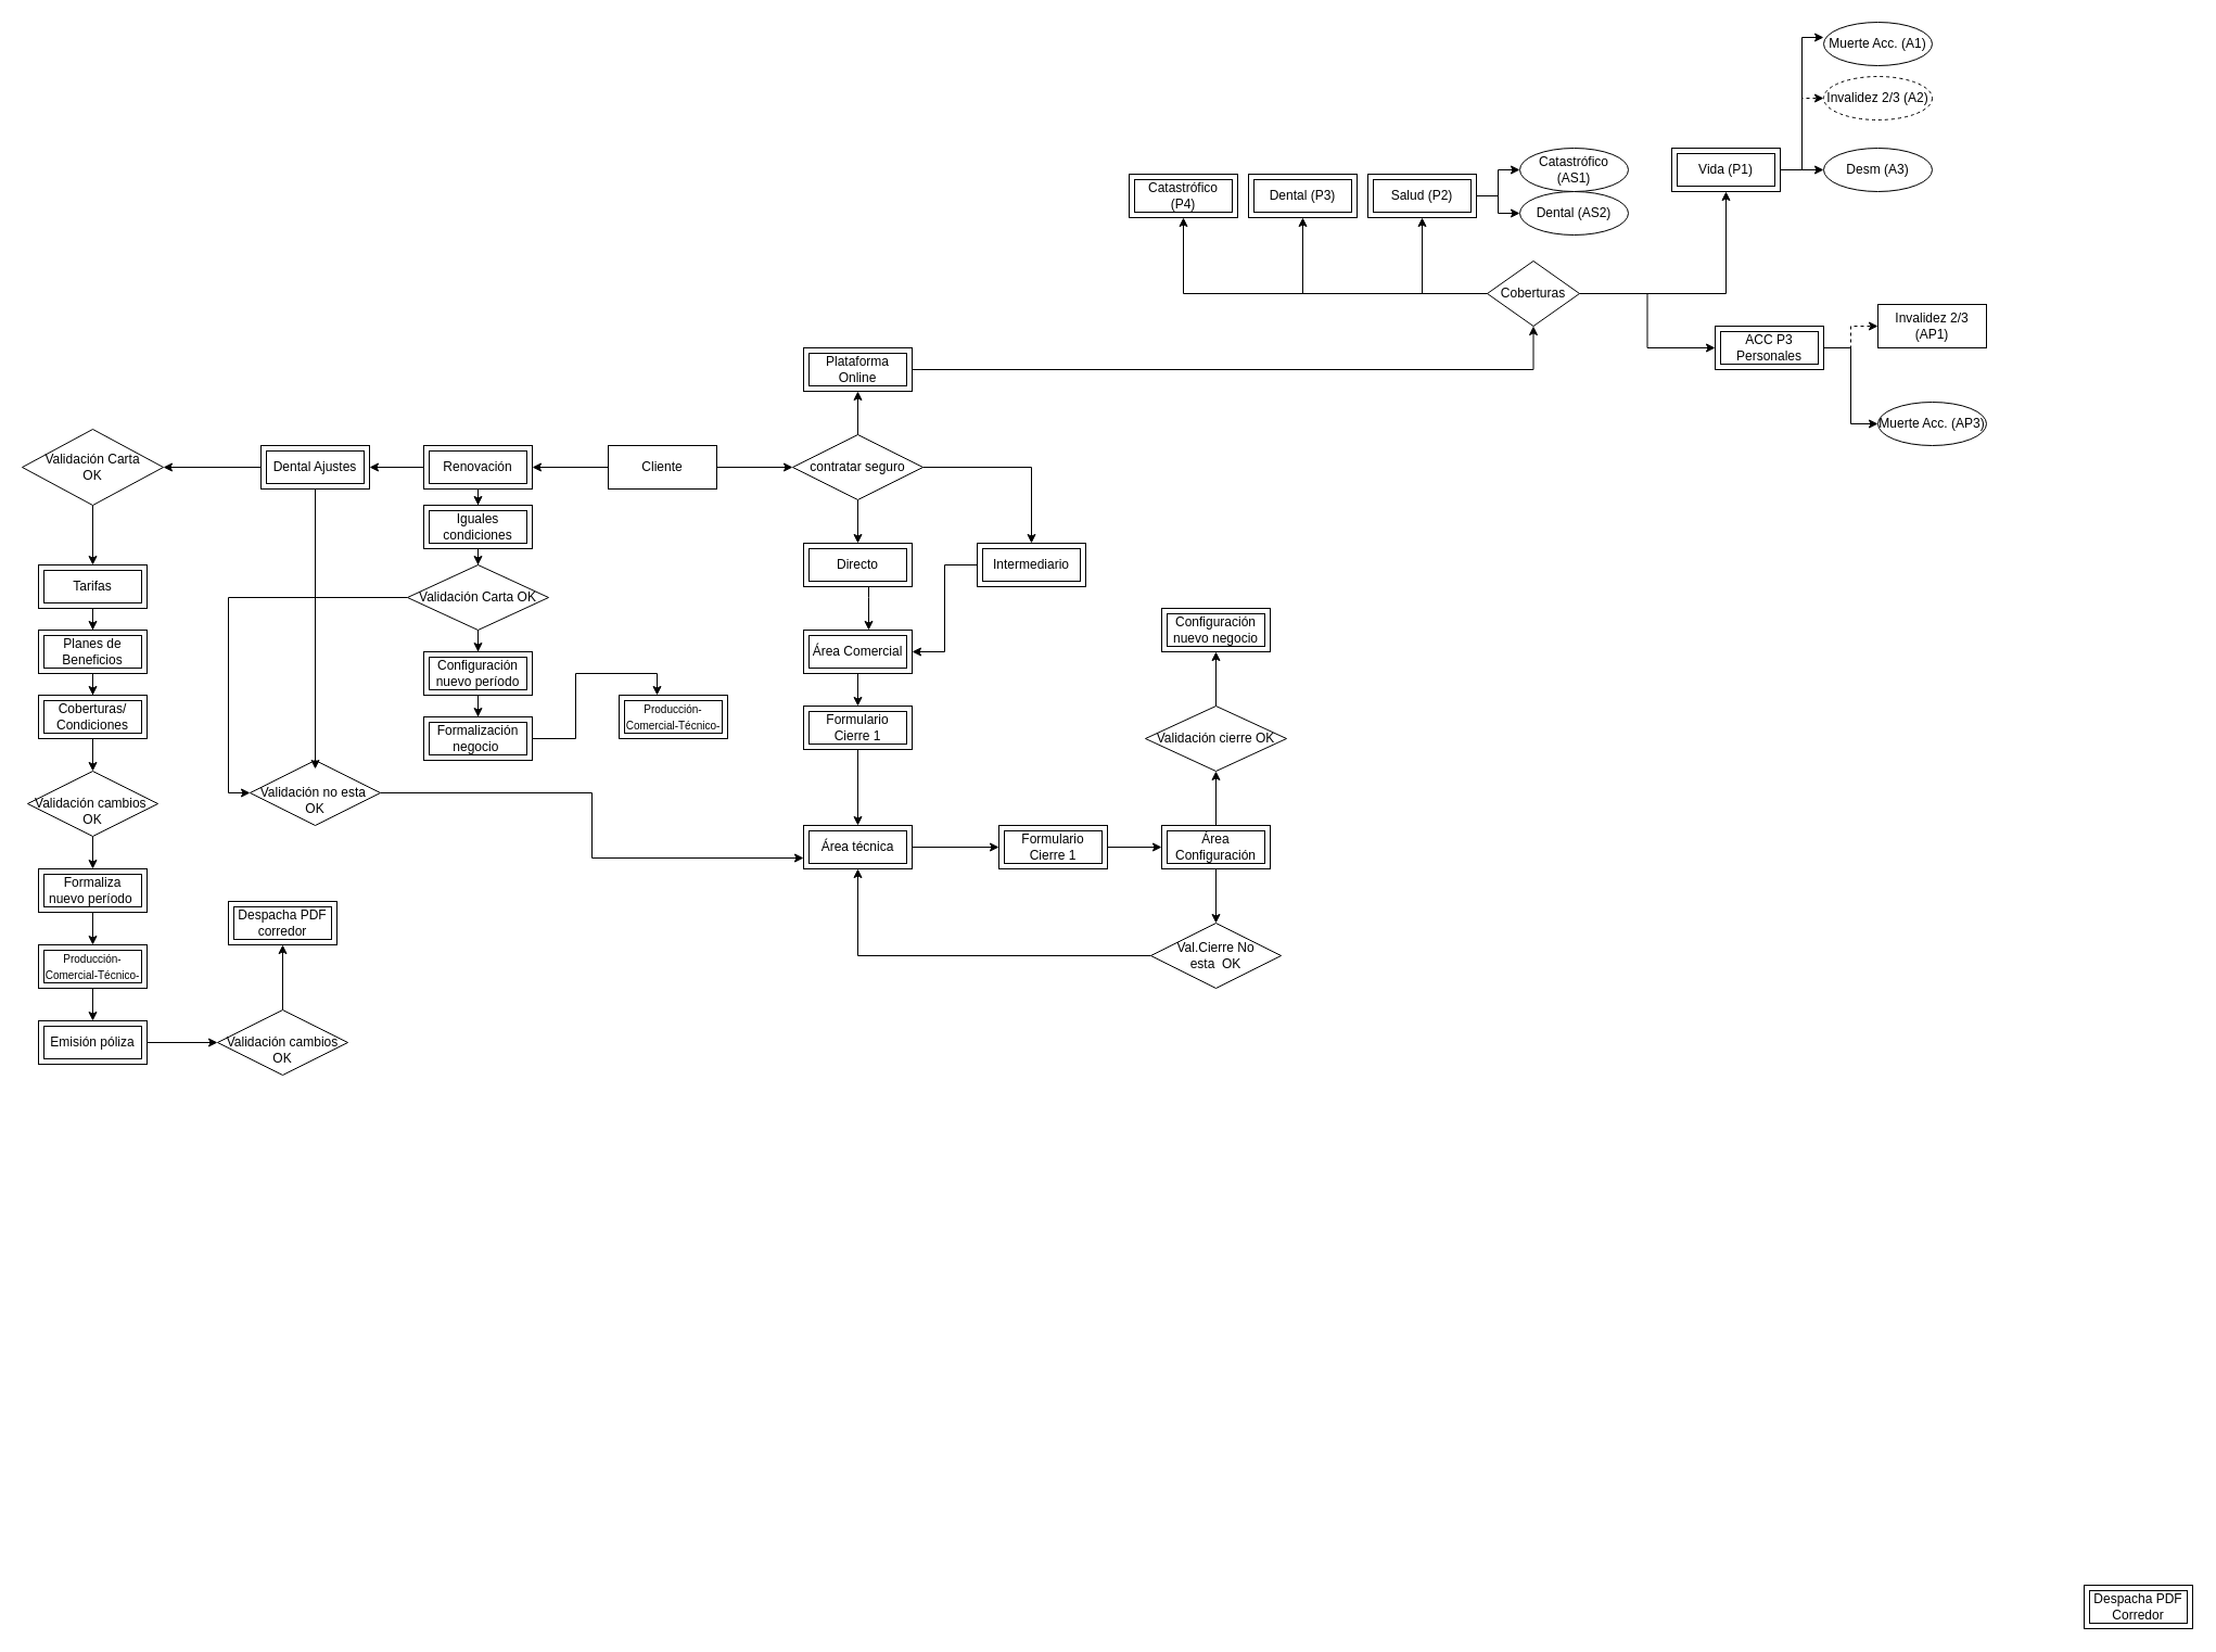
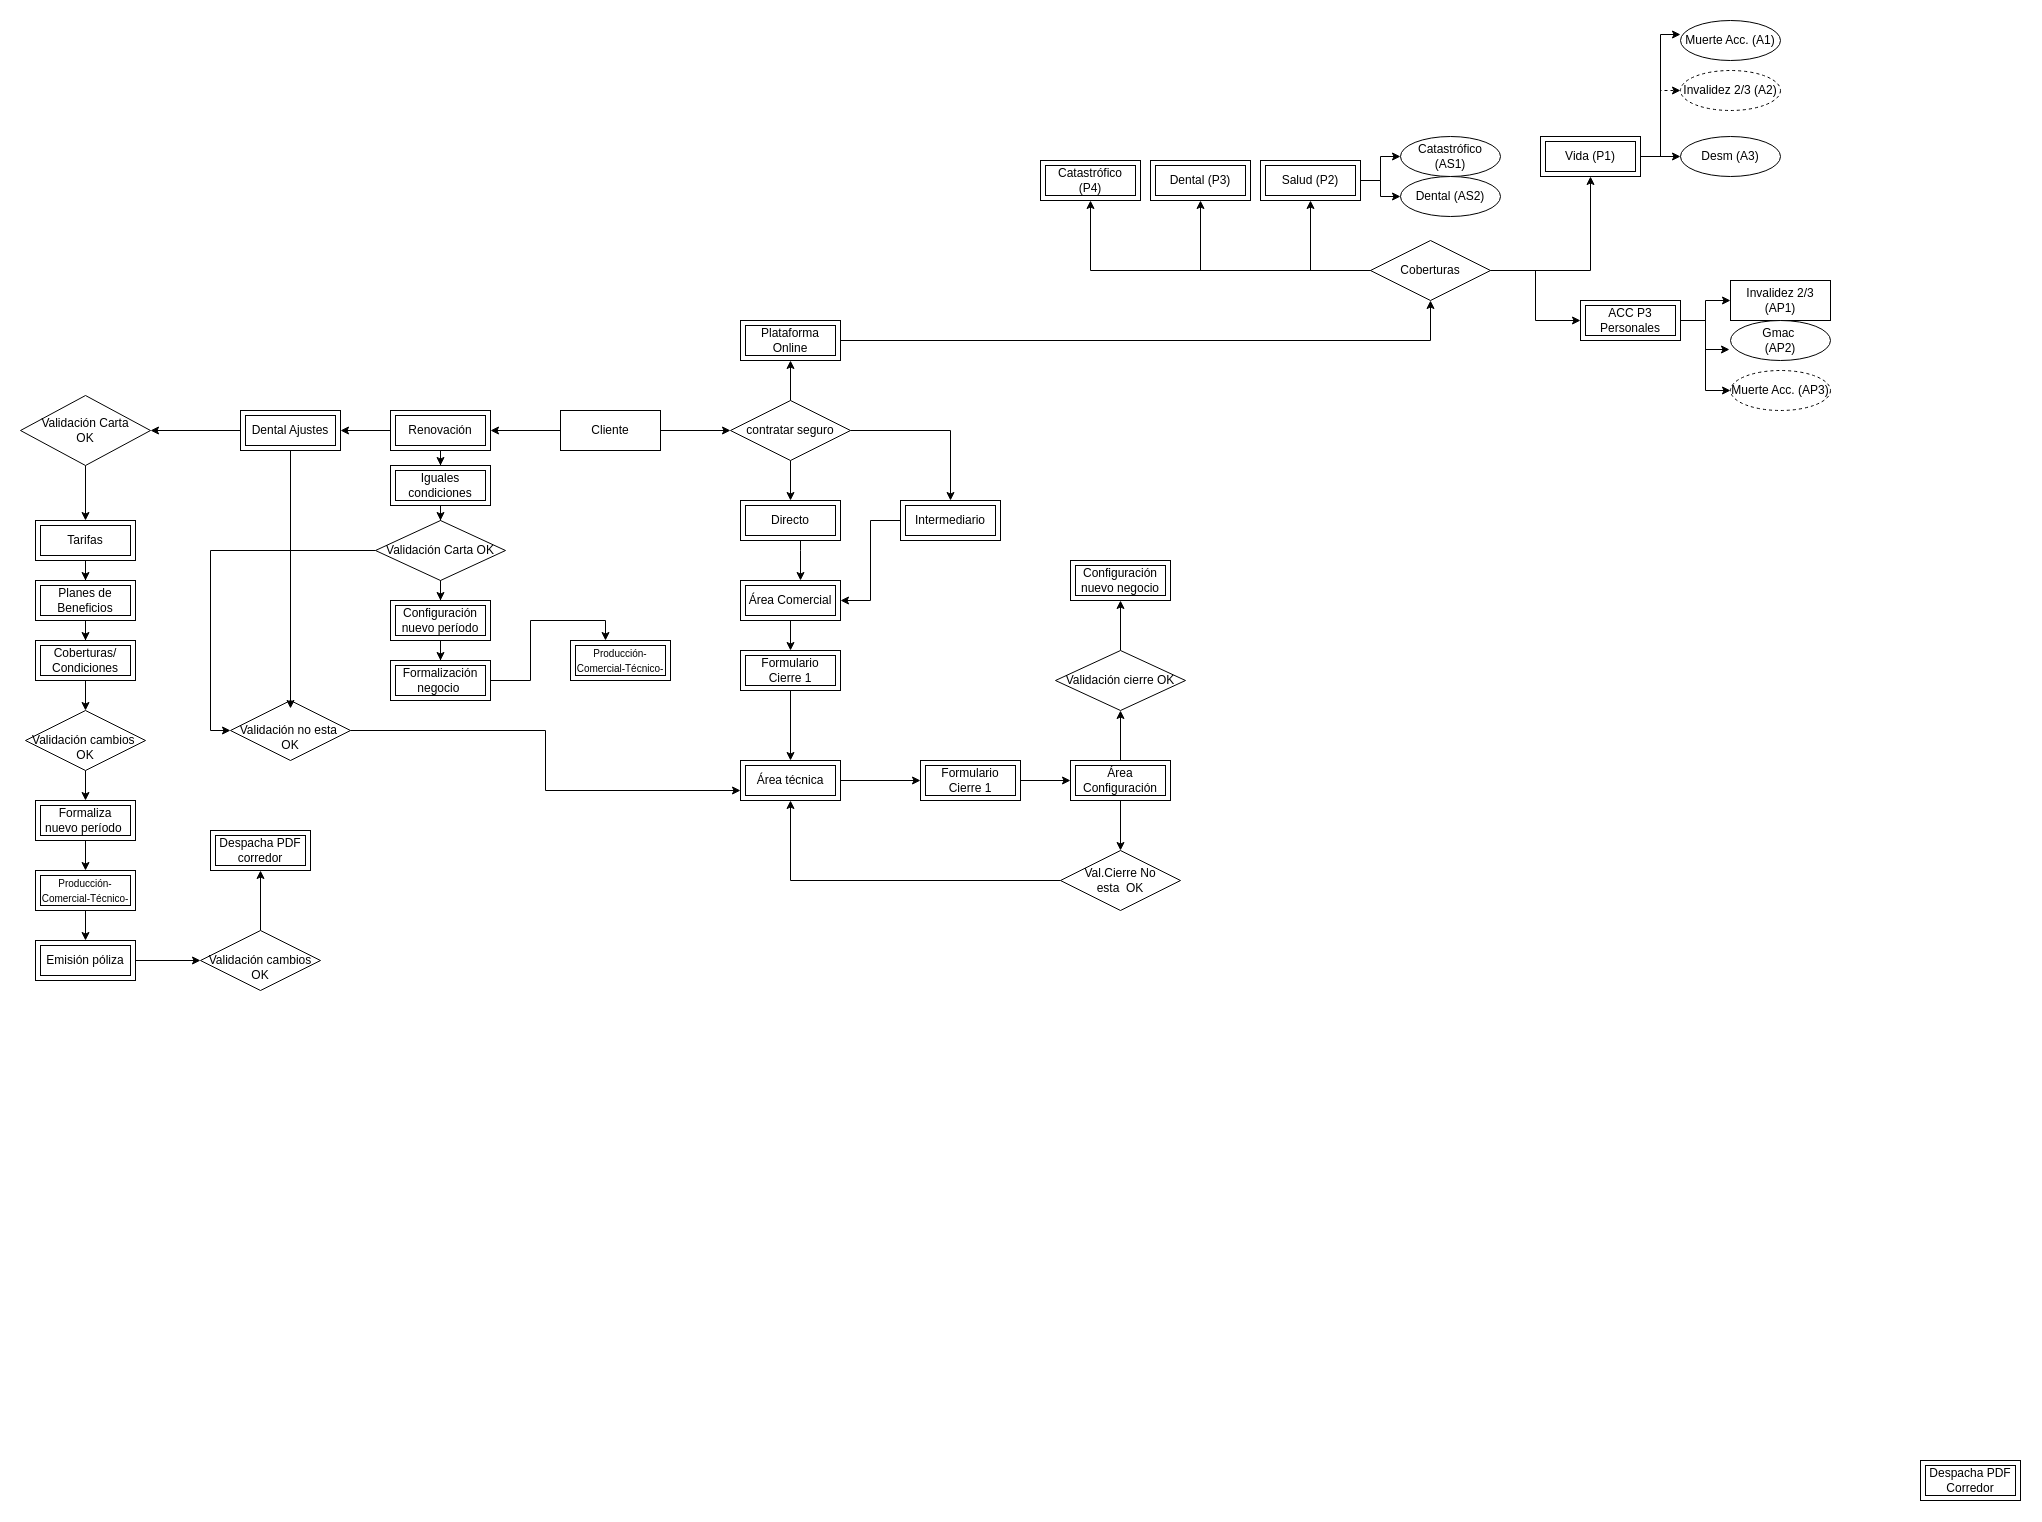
- <mxCell id="69" value="Coberturas" style="shape=rhombus;perimeter=rhombusPerimeter;whiteSpace=wrap;html=1;align=center;" vertex="1" parent="1"><mxGeometry x="1370" y="240" width="85" height="60" as="geometry" /></mxCell>
+ <mxCell id="69" value="Coberturas" style="shape=rhombus;perimeter=rhombusPerimeter;whiteSpace=wrap;html=1;align=center;" vertex="1" parent="1"><mxGeometry x="1370" y="240" width="120" height="60" as="geometry" /></mxCell>
- <mxCell id="11" style="edgeStyle=orthogonalEdgeStyle;rounded=0;orthogonalLoop=1;jettySize=auto;html=1;entryX=0;entryY=0.5;entryDx=0;entryDy=0;dashed=1;" edge="1" parent="1" source="13" target="57"><mxGeometry relative="1" as="geometry" /></mxCell>
+ <mxCell id="11" style="edgeStyle=orthogonalEdgeStyle;rounded=0;orthogonalLoop=1;jettySize=auto;html=1;entryX=0;entryY=0.5;entryDx=0;entryDy=0;" edge="1" parent="1" source="13" target="57"><mxGeometry relative="1" as="geometry" /></mxCell>
+ <mxCell id="60" value="Gmac&amp;nbsp;&lt;div&gt;(AP2)&lt;/div&gt;" style="ellipse;whiteSpace=wrap;html=1;align=center;" vertex="1" parent="1"><mxGeometry x="1730" y="320" width="100" height="40" as="geometry" /></mxCell>
+ <mxCell id="70" style="edgeStyle=orthogonalEdgeStyle;rounded=0;orthogonalLoop=1;jettySize=auto;html=1;entryX=-0.01;entryY=0.725;entryDx=0;entryDy=0;entryPerimeter=0;" edge="1" parent="1" source="13" target="60"><mxGeometry relative="1" as="geometry" /></mxCell>
- <mxCell id="56" value="Muerte Acc. (AP3)" style="ellipse;whiteSpace=wrap;html=1;align=center;" vertex="1" parent="1"><mxGeometry x="1730" y="370" width="100" height="40" as="geometry" /></mxCell>
+ <mxCell id="56" value="Muerte Acc. (AP3)" style="ellipse;whiteSpace=wrap;html=1;align=center;dashed=1;" vertex="1" parent="1"><mxGeometry x="1730" y="370" width="100" height="40" as="geometry" /></mxCell>
